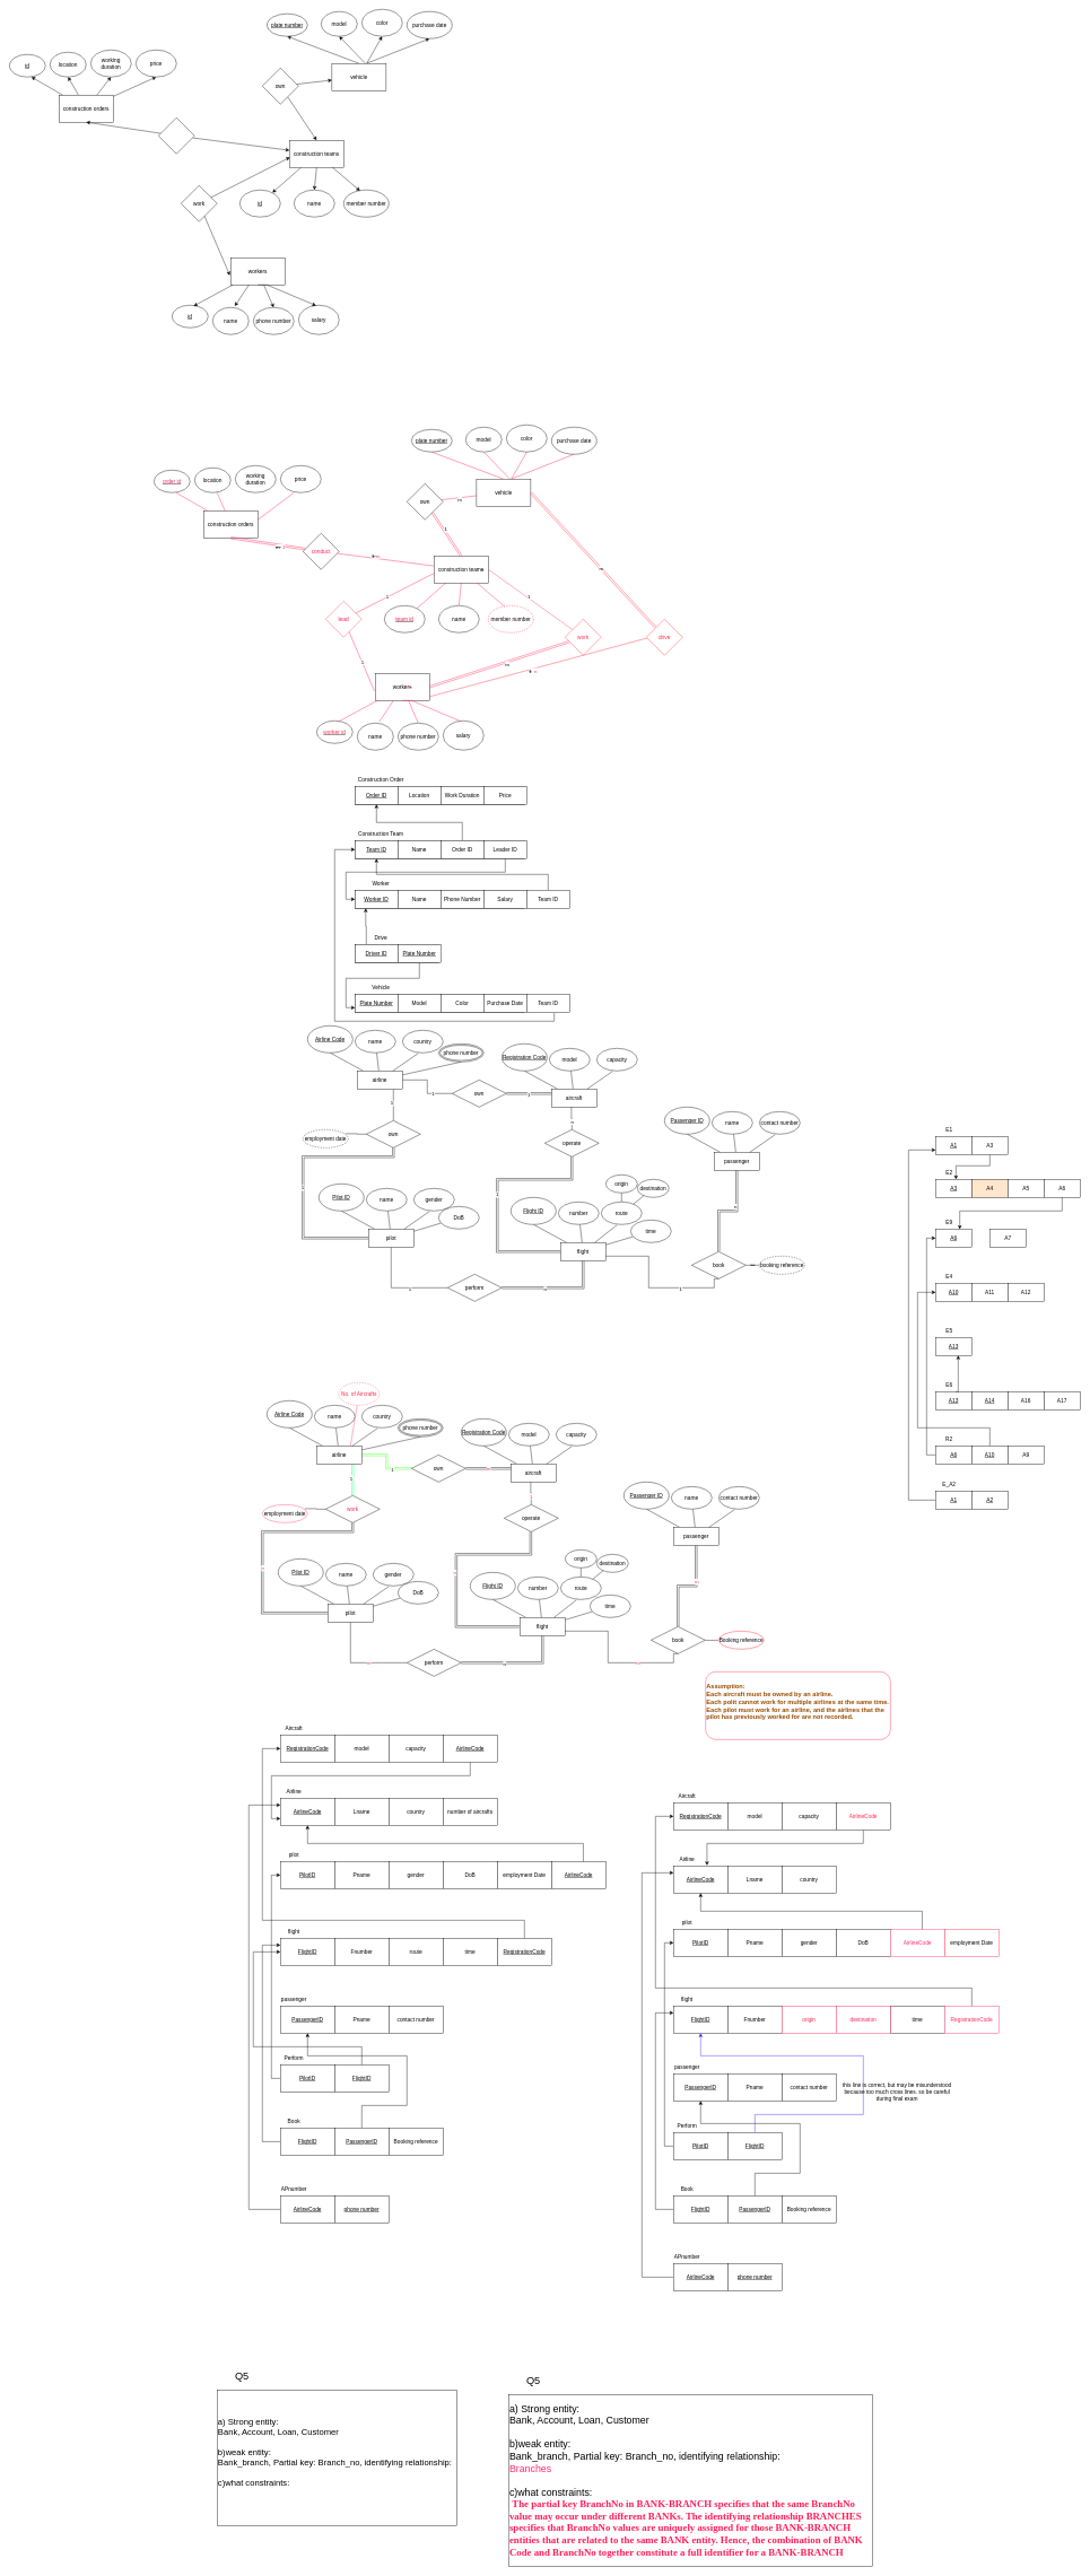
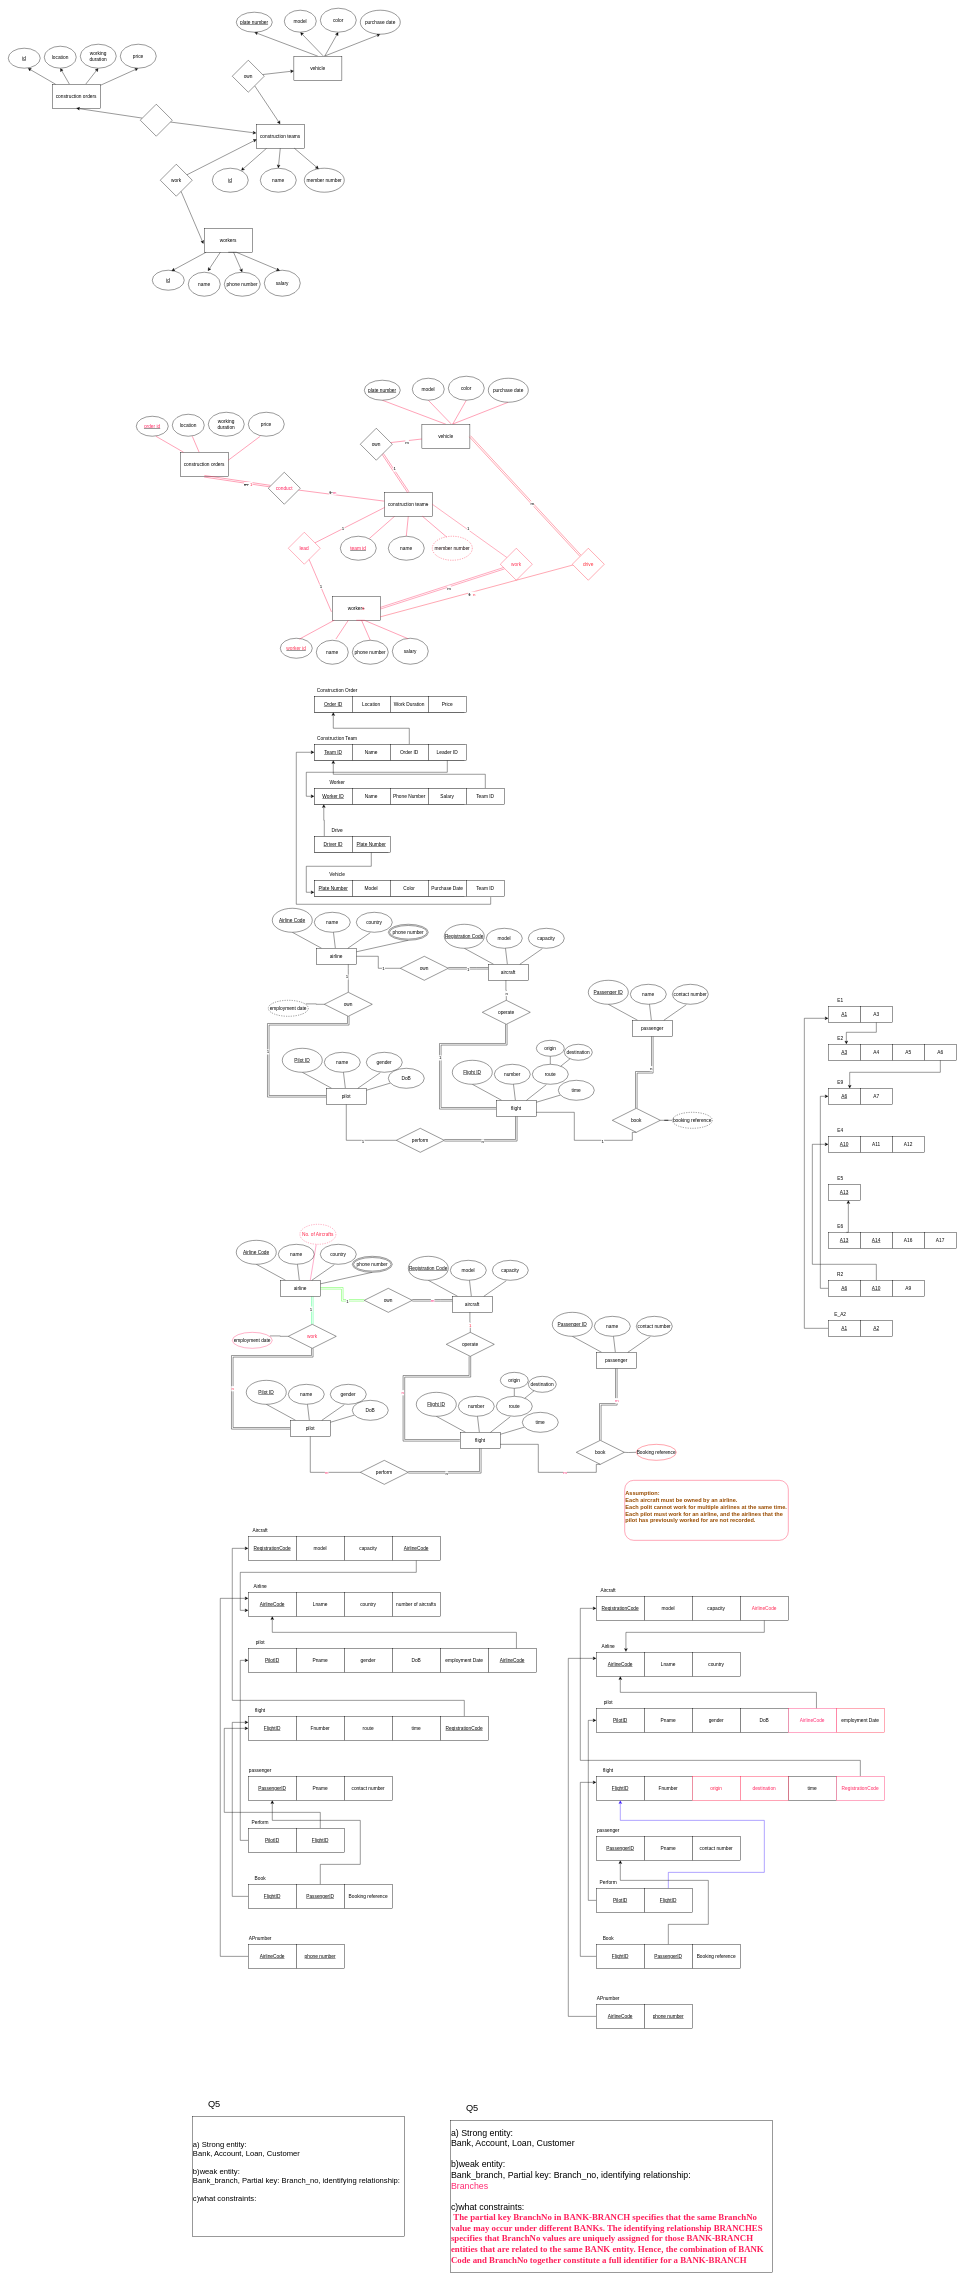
- <mxCell id="390" value="A4" style="rounded=0;whiteSpace=wrap;html=1;fillColor=#ffe6cc;" vertex="1" parent="1"><mxGeometry x="2150" y="2610" width="80" height="40" as="geometry" /></mxCell>
+ <mxCell id="390" value="A4" style="rounded=0;whiteSpace=wrap;html=1;" vertex="1" parent="1"><mxGeometry x="2150" y="2610" width="80" height="40" as="geometry" /></mxCell>
- <mxCell id="393" value="A7" style="rounded=0;whiteSpace=wrap;html=1;" vertex="1" parent="1"><mxGeometry x="2190" y="2720" width="80" height="40" as="geometry" /></mxCell>
+ <mxCell id="393" value="A7" style="rounded=0;whiteSpace=wrap;html=1;" vertex="1" parent="1"><mxGeometry x="2150" y="2720" width="80" height="40" as="geometry" /></mxCell>
- <mxCell id="381" value="this line is correct, but may be misunderstood because too much cross lines. so be careful during final exam" style="text;html=1;align=center;verticalAlign=middle;whiteSpace=wrap;rounded=0;" parent="1" vertex="1"><mxGeometry x="1860" y="4570" width="250" height="119" as="geometry" /></mxCell>
